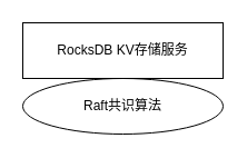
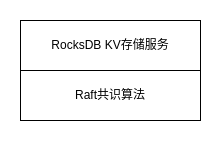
- <mxCell id="2" value="Raft共识算法" style="ellipse;whiteSpace=wrap;html=1;" vertex="1" parent="1"><mxGeometry x="20" y="70" width="180" height="50" as="geometry" /></mxCell>
+ <mxCell id="2" value="Raft共识算法" style="rounded=0;whiteSpace=wrap;html=1;" vertex="1" parent="1"><mxGeometry x="20" y="70" width="180" height="50" as="geometry" /></mxCell>
